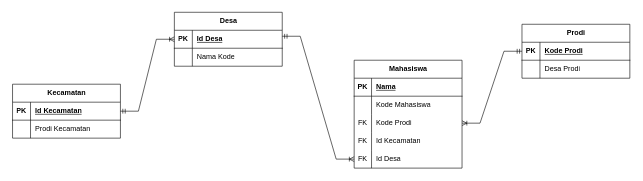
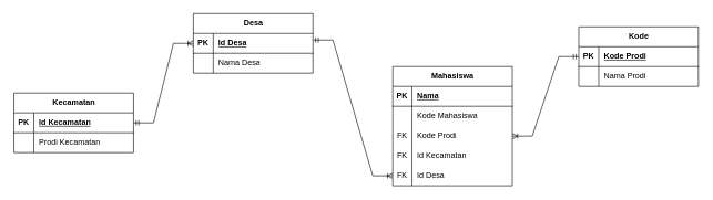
- <mxCell id="32" value="Prodi" style="shape=table;startSize=30;container=1;collapsible=1;childLayout=tableLayout;fixedRows=1;rowLines=0;fontStyle=1;align=center;resizeLast=1;html=1;" vertex="1" parent="1"><mxGeometry x="870" y="40" width="180" height="90" as="geometry" /></mxCell>
+ <mxCell id="32" value="Kode" style="shape=table;startSize=30;container=1;collapsible=1;childLayout=tableLayout;fixedRows=1;rowLines=0;fontStyle=1;align=center;resizeLast=1;html=1;" vertex="1" parent="1"><mxGeometry x="870" y="40" width="180" height="90" as="geometry" /></mxCell>
- <mxCell id="15" value="Nama Kode" style="shape=partialRectangle;connectable=0;fillColor=none;top=0;left=0;bottom=0;right=0;align=left;spacingLeft=6;overflow=hidden;whiteSpace=wrap;html=1;" vertex="1" parent="13"><mxGeometry x="30" width="150" height="30" as="geometry"><mxRectangle width="150" height="30" as="alternateBounds" /></mxGeometry></mxCell>
+ <mxCell id="15" value="Nama Desa" style="shape=partialRectangle;connectable=0;fillColor=none;top=0;left=0;bottom=0;right=0;align=left;spacingLeft=6;overflow=hidden;whiteSpace=wrap;html=1;" vertex="1" parent="13"><mxGeometry x="30" width="150" height="30" as="geometry"><mxRectangle width="150" height="30" as="alternateBounds" /></mxGeometry></mxCell>
- <mxCell id="38" value="Desa Prodi" style="shape=partialRectangle;connectable=0;fillColor=none;top=0;left=0;bottom=0;right=0;align=left;spacingLeft=6;overflow=hidden;whiteSpace=wrap;html=1;" vertex="1" parent="36"><mxGeometry x="30" width="150" height="30" as="geometry"><mxRectangle width="150" height="30" as="alternateBounds" /></mxGeometry></mxCell>
+ <mxCell id="38" value="Nama Prodi" style="shape=partialRectangle;connectable=0;fillColor=none;top=0;left=0;bottom=0;right=0;align=left;spacingLeft=6;overflow=hidden;whiteSpace=wrap;html=1;" vertex="1" parent="36"><mxGeometry x="30" width="150" height="30" as="geometry"><mxRectangle width="150" height="30" as="alternateBounds" /></mxGeometry></mxCell>
